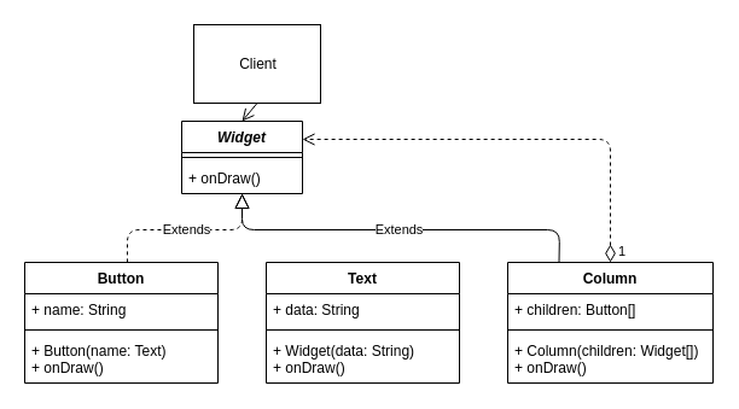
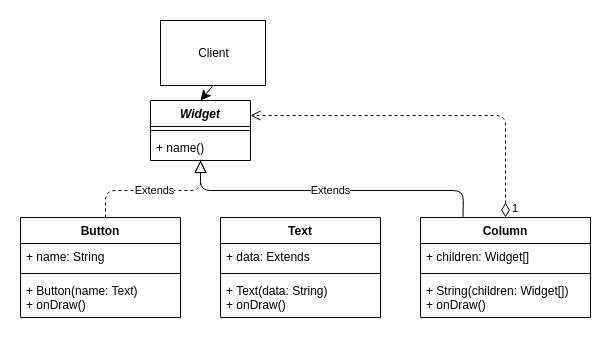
- <mxCell id="21" value="" style="endArrow=open;endFill=1;endSize=8;html=1;exitX=0.5;exitY=1;exitDx=0;exitDy=0;entryX=0.5;entryY=0;entryDx=0;entryDy=0;" edge="1" parent="1" source="20" target="2"><mxGeometry width="160" relative="1" as="geometry"><mxPoint x="230" y="150" as="sourcePoint" /><mxPoint x="390" y="150" as="targetPoint" /></mxGeometry></mxCell>
+ <mxCell id="21" value="" style="endArrow=classic;endFill=1;endSize=8;html=1;exitX=0.5;exitY=1;exitDx=0;exitDy=0;entryX=0.5;entryY=0;entryDx=0;entryDy=0;" edge="1" parent="1" source="20" target="2"><mxGeometry width="160" relative="1" as="geometry"><mxPoint x="230" y="150" as="sourcePoint" /><mxPoint x="390" y="150" as="targetPoint" /></mxGeometry></mxCell>
- <mxCell id="4" value="+ onDraw()" style="text;strokeColor=none;fillColor=none;align=left;verticalAlign=top;spacingLeft=4;spacingRight=4;overflow=hidden;rotatable=0;points=[[0,0.5],[1,0.5]];portConstraint=eastwest;" vertex="1" parent="2"><mxGeometry y="34" width="100" height="26" as="geometry" /></mxCell>
+ <mxCell id="4" value="+ name()" style="text;strokeColor=none;fillColor=none;align=left;verticalAlign=top;spacingLeft=4;spacingRight=4;overflow=hidden;rotatable=0;points=[[0,0.5],[1,0.5]];portConstraint=eastwest;" vertex="1" parent="2"><mxGeometry y="34" width="100" height="26" as="geometry" /></mxCell>
- <mxCell id="6" value="+ data: String" style="text;strokeColor=none;fillColor=none;align=left;verticalAlign=top;spacingLeft=4;spacingRight=4;overflow=hidden;rotatable=0;points=[[0,0.5],[1,0.5]];portConstraint=eastwest;" vertex="1" parent="5"><mxGeometry y="26" width="160" height="26" as="geometry" /></mxCell>
+ <mxCell id="6" value="+ data: Extends" style="text;strokeColor=none;fillColor=none;align=left;verticalAlign=top;spacingLeft=4;spacingRight=4;overflow=hidden;rotatable=0;points=[[0,0.5],[1,0.5]];portConstraint=eastwest;" vertex="1" parent="5"><mxGeometry y="26" width="160" height="26" as="geometry" /></mxCell>
- <mxCell id="15" value="+ children: Button[]" style="text;strokeColor=none;fillColor=none;align=left;verticalAlign=top;spacingLeft=4;spacingRight=4;overflow=hidden;rotatable=0;points=[[0,0.5],[1,0.5]];portConstraint=eastwest;" vertex="1" parent="14"><mxGeometry y="26" width="170" height="26" as="geometry" /></mxCell>
+ <mxCell id="15" value="+ children: Widget[]" style="text;strokeColor=none;fillColor=none;align=left;verticalAlign=top;spacingLeft=4;spacingRight=4;overflow=hidden;rotatable=0;points=[[0,0.5],[1,0.5]];portConstraint=eastwest;" vertex="1" parent="14"><mxGeometry y="26" width="170" height="26" as="geometry" /></mxCell>
- <mxCell id="8" value="+ Widget(data: String)&#10;+ onDraw()" style="text;strokeColor=none;fillColor=none;align=left;verticalAlign=top;spacingLeft=4;spacingRight=4;overflow=hidden;rotatable=0;points=[[0,0.5],[1,0.5]];portConstraint=eastwest;" vertex="1" parent="5"><mxGeometry y="60" width="160" height="40" as="geometry" /></mxCell>
+ <mxCell id="8" value="+ Text(data: String)&#10;+ onDraw()" style="text;strokeColor=none;fillColor=none;align=left;verticalAlign=top;spacingLeft=4;spacingRight=4;overflow=hidden;rotatable=0;points=[[0,0.5],[1,0.5]];portConstraint=eastwest;" vertex="1" parent="5"><mxGeometry y="60" width="160" height="40" as="geometry" /></mxCell>
- <mxCell id="17" value="+ Column(children: Widget[])&#10;+ onDraw()" style="text;strokeColor=none;fillColor=none;align=left;verticalAlign=top;spacingLeft=4;spacingRight=4;overflow=hidden;rotatable=0;points=[[0,0.5],[1,0.5]];portConstraint=eastwest;" vertex="1" parent="14"><mxGeometry y="60" width="170" height="40" as="geometry" /></mxCell>
+ <mxCell id="17" value="+ String(children: Widget[])&#10;+ onDraw()" style="text;strokeColor=none;fillColor=none;align=left;verticalAlign=top;spacingLeft=4;spacingRight=4;overflow=hidden;rotatable=0;points=[[0,0.5],[1,0.5]];portConstraint=eastwest;" vertex="1" parent="14"><mxGeometry y="60" width="170" height="40" as="geometry" /></mxCell>
